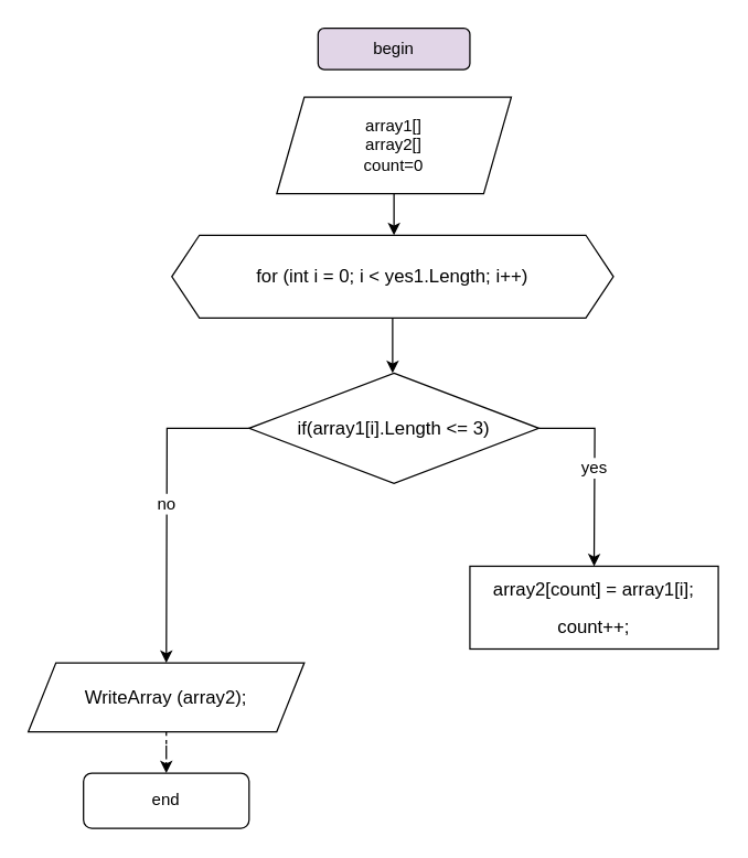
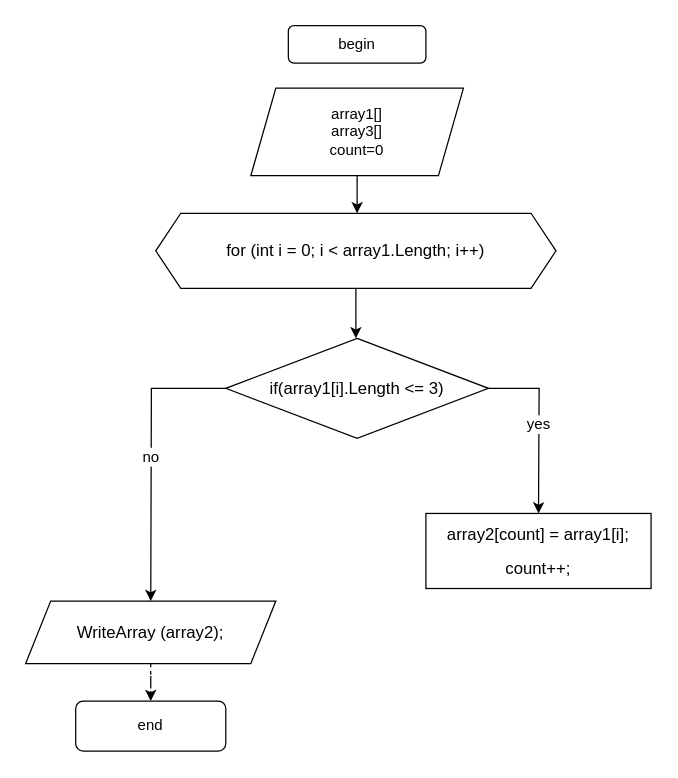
- <mxCell id="2" value="begin" style="rounded=1;whiteSpace=wrap;html=1;fillColor=#e1d5e7;" vertex="1" parent="1"><mxGeometry x="230" y="20" width="110" height="30" as="geometry" /></mxCell>
+ <mxCell id="2" value="begin" style="rounded=1;whiteSpace=wrap;html=1;" vertex="1" parent="1"><mxGeometry x="230" y="20" width="110" height="30" as="geometry" /></mxCell>
- <mxCell id="4" value="&lt;div&gt;array1[]&lt;/div&gt;&lt;div&gt;array2[]&lt;/div&gt;&lt;div&gt;count=0&lt;br&gt;&lt;/div&gt;" style="shape=parallelogram;perimeter=parallelogramPerimeter;whiteSpace=wrap;html=1;fixedSize=1;" vertex="1" parent="1"><mxGeometry x="200" y="70" width="170" height="70" as="geometry" /></mxCell>
+ <mxCell id="4" value="&lt;div&gt;array1[]&lt;/div&gt;&lt;div&gt;array3[]&lt;/div&gt;&lt;div&gt;count=0&lt;br&gt;&lt;/div&gt;" style="shape=parallelogram;perimeter=parallelogramPerimeter;whiteSpace=wrap;html=1;fixedSize=1;" vertex="1" parent="1"><mxGeometry x="200" y="70" width="170" height="70" as="geometry" /></mxCell>
- <mxCell id="6" value="&lt;div style=&quot;font-size: 20px; line-height: 27px;&quot;&gt;&lt;div&gt;&lt;h6&gt;&lt;font face=&quot;Helvetica&quot;&gt;&lt;span style=&quot;background-color: rgb(255, 255, 255);&quot;&gt;&lt;span style=&quot;font-weight: normal;&quot;&gt;for&lt;/span&gt;&lt;span style=&quot;font-weight: normal;&quot;&gt; (&lt;/span&gt;&lt;span style=&quot;font-weight: normal;&quot;&gt;int&lt;/span&gt;&lt;span style=&quot;font-weight: normal;&quot;&gt; &lt;/span&gt;&lt;span style=&quot;font-weight: normal;&quot;&gt;i&lt;/span&gt;&lt;span style=&quot;font-weight: normal;&quot;&gt; &lt;/span&gt;&lt;span style=&quot;font-weight: normal;&quot;&gt;=&lt;/span&gt;&lt;span style=&quot;font-weight: normal;&quot;&gt; &lt;/span&gt;&lt;span style=&quot;font-weight: normal;&quot;&gt;0&lt;/span&gt;&lt;span style=&quot;font-weight: normal;&quot;&gt;; &lt;/span&gt;&lt;span style=&quot;font-weight: normal;&quot;&gt;i&lt;/span&gt;&lt;span style=&quot;font-weight: normal;&quot;&gt; &lt;/span&gt;&lt;span style=&quot;font-weight: normal;&quot;&gt;&amp;lt;&lt;/span&gt;&lt;span style=&quot;font-weight: normal;&quot;&gt; &lt;/span&gt;&lt;span style=&quot;font-weight: normal;&quot;&gt;yes1&lt;/span&gt;&lt;span style=&quot;font-weight: normal;&quot;&gt;.&lt;/span&gt;&lt;span style=&quot;font-weight: normal;&quot;&gt;Length&lt;/span&gt;&lt;span style=&quot;font-weight: normal;&quot;&gt;; &lt;/span&gt;&lt;span style=&quot;font-weight: normal;&quot;&gt;i&lt;/span&gt;&lt;span style=&quot;font-weight: normal;&quot;&gt;++&lt;/span&gt;&lt;span style=&quot;font-weight: normal;&quot;&gt;)&lt;/span&gt;&lt;/span&gt;&lt;/font&gt;&lt;/h6&gt;&lt;/div&gt;&lt;/div&gt;" style="shape=hexagon;perimeter=hexagonPerimeter2;whiteSpace=wrap;html=1;fixedSize=1;" vertex="1" parent="1"><mxGeometry x="124" y="170" width="320" height="60" as="geometry" /></mxCell>
+ <mxCell id="6" value="&lt;div style=&quot;font-size: 20px; line-height: 27px;&quot;&gt;&lt;div&gt;&lt;h6&gt;&lt;font face=&quot;Helvetica&quot;&gt;&lt;span style=&quot;background-color: rgb(255, 255, 255);&quot;&gt;&lt;span style=&quot;font-weight: normal;&quot;&gt;for&lt;/span&gt;&lt;span style=&quot;font-weight: normal;&quot;&gt; (&lt;/span&gt;&lt;span style=&quot;font-weight: normal;&quot;&gt;int&lt;/span&gt;&lt;span style=&quot;font-weight: normal;&quot;&gt; &lt;/span&gt;&lt;span style=&quot;font-weight: normal;&quot;&gt;i&lt;/span&gt;&lt;span style=&quot;font-weight: normal;&quot;&gt; &lt;/span&gt;&lt;span style=&quot;font-weight: normal;&quot;&gt;=&lt;/span&gt;&lt;span style=&quot;font-weight: normal;&quot;&gt; &lt;/span&gt;&lt;span style=&quot;font-weight: normal;&quot;&gt;0&lt;/span&gt;&lt;span style=&quot;font-weight: normal;&quot;&gt;; &lt;/span&gt;&lt;span style=&quot;font-weight: normal;&quot;&gt;i&lt;/span&gt;&lt;span style=&quot;font-weight: normal;&quot;&gt; &lt;/span&gt;&lt;span style=&quot;font-weight: normal;&quot;&gt;&amp;lt;&lt;/span&gt;&lt;span style=&quot;font-weight: normal;&quot;&gt; &lt;/span&gt;&lt;span style=&quot;font-weight: normal;&quot;&gt;array1&lt;/span&gt;&lt;span style=&quot;font-weight: normal;&quot;&gt;.&lt;/span&gt;&lt;span style=&quot;font-weight: normal;&quot;&gt;Length&lt;/span&gt;&lt;span style=&quot;font-weight: normal;&quot;&gt;; &lt;/span&gt;&lt;span style=&quot;font-weight: normal;&quot;&gt;i&lt;/span&gt;&lt;span style=&quot;font-weight: normal;&quot;&gt;++&lt;/span&gt;&lt;span style=&quot;font-weight: normal;&quot;&gt;)&lt;/span&gt;&lt;/span&gt;&lt;/font&gt;&lt;/h6&gt;&lt;/div&gt;&lt;/div&gt;" style="shape=hexagon;perimeter=hexagonPerimeter2;whiteSpace=wrap;html=1;fixedSize=1;" vertex="1" parent="1"><mxGeometry x="124" y="170" width="320" height="60" as="geometry" /></mxCell>
